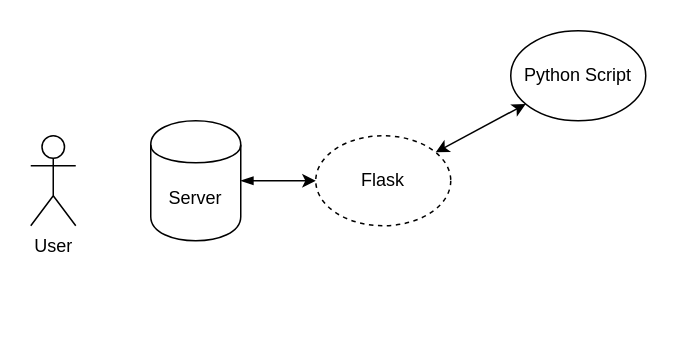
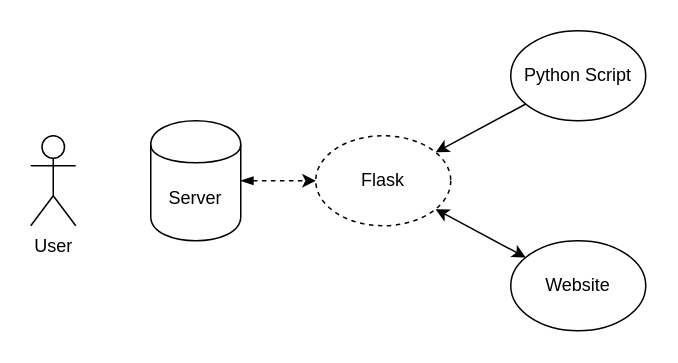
- <mxCell id="8" value="" style="endArrow=classic;startArrow=classic;html=1;fontSize=12;" edge="1" parent="1" source="4" target="6"><mxGeometry width="50" height="50" relative="1" as="geometry"><mxPoint x="270" y="270" as="sourcePoint" /><mxPoint x="320" y="220" as="targetPoint" /></mxGeometry></mxCell>
+ <mxCell id="8" value="" style="endArrow=none;startArrow=classic;html=1;fontSize=12;" edge="1" parent="1" source="4" target="6"><mxGeometry width="50" height="50" relative="1" as="geometry"><mxPoint x="270" y="270" as="sourcePoint" /><mxPoint x="320" y="220" as="targetPoint" /></mxGeometry></mxCell>
- <mxCell id="7" value="" style="endArrow=classic;html=1;fontSize=12;startArrow=blockThin;startFill=1;" edge="1" parent="1" source="3" target="4"><mxGeometry width="50" height="50" relative="1" as="geometry"><mxPoint x="270" y="240" as="sourcePoint" /><mxPoint x="320" y="190" as="targetPoint" /></mxGeometry></mxCell>
+ <mxCell id="7" value="" style="endArrow=classic;html=1;fontSize=12;startArrow=blockThin;startFill=1;dashed=1;" edge="1" parent="1" source="3" target="4"><mxGeometry width="50" height="50" relative="1" as="geometry"><mxPoint x="270" y="240" as="sourcePoint" /><mxPoint x="320" y="190" as="targetPoint" /></mxGeometry></mxCell>
+ <mxCell id="9" value="" style="endArrow=classic;startArrow=classic;html=1;fontSize=12;" edge="1" parent="1" source="4" target="5"><mxGeometry width="50" height="50" relative="1" as="geometry"><mxPoint x="240" y="280" as="sourcePoint" /><mxPoint x="290" y="230" as="targetPoint" /></mxGeometry></mxCell>
+ <mxCell id="5" value="Website" style="ellipse;whiteSpace=wrap;html=1;fontSize=12;" vertex="1" parent="1"><mxGeometry x="340" y="160" width="90" height="60" as="geometry" /></mxCell>
